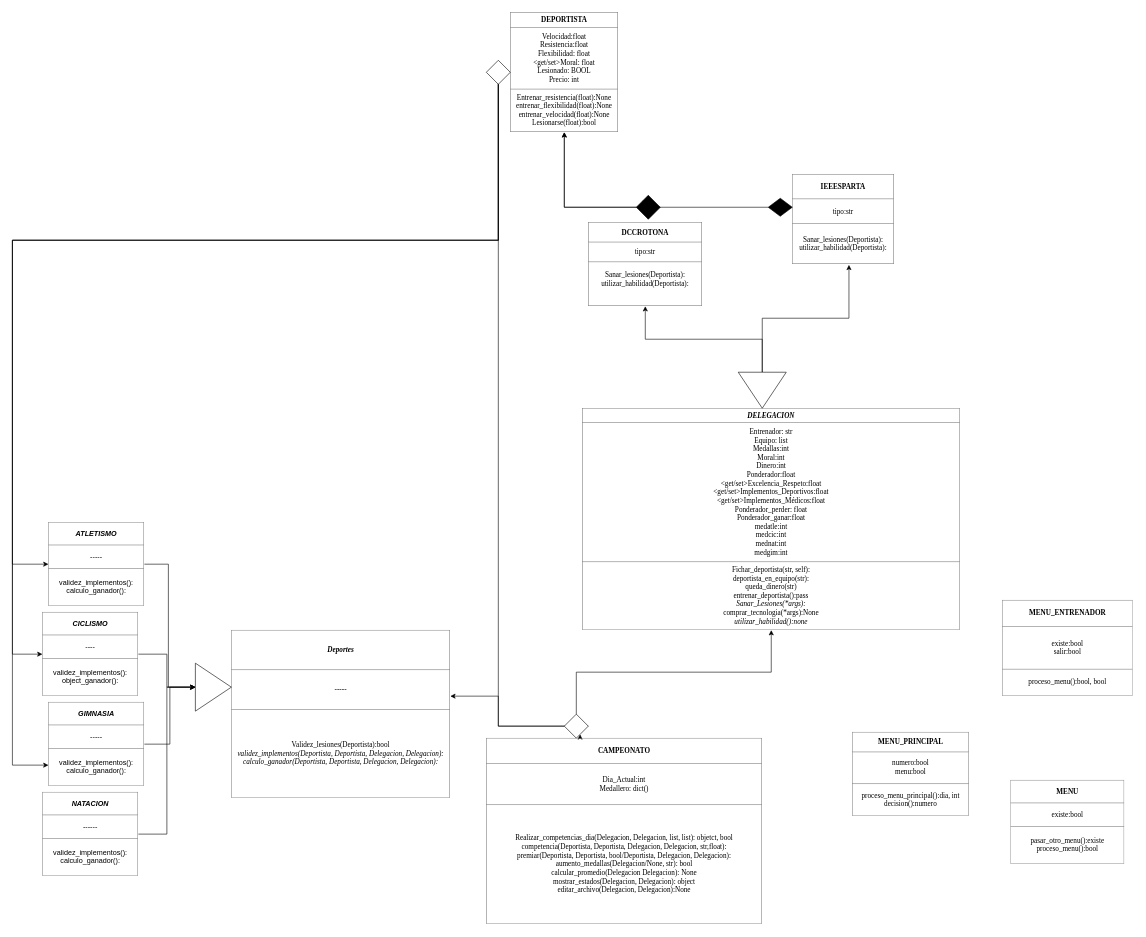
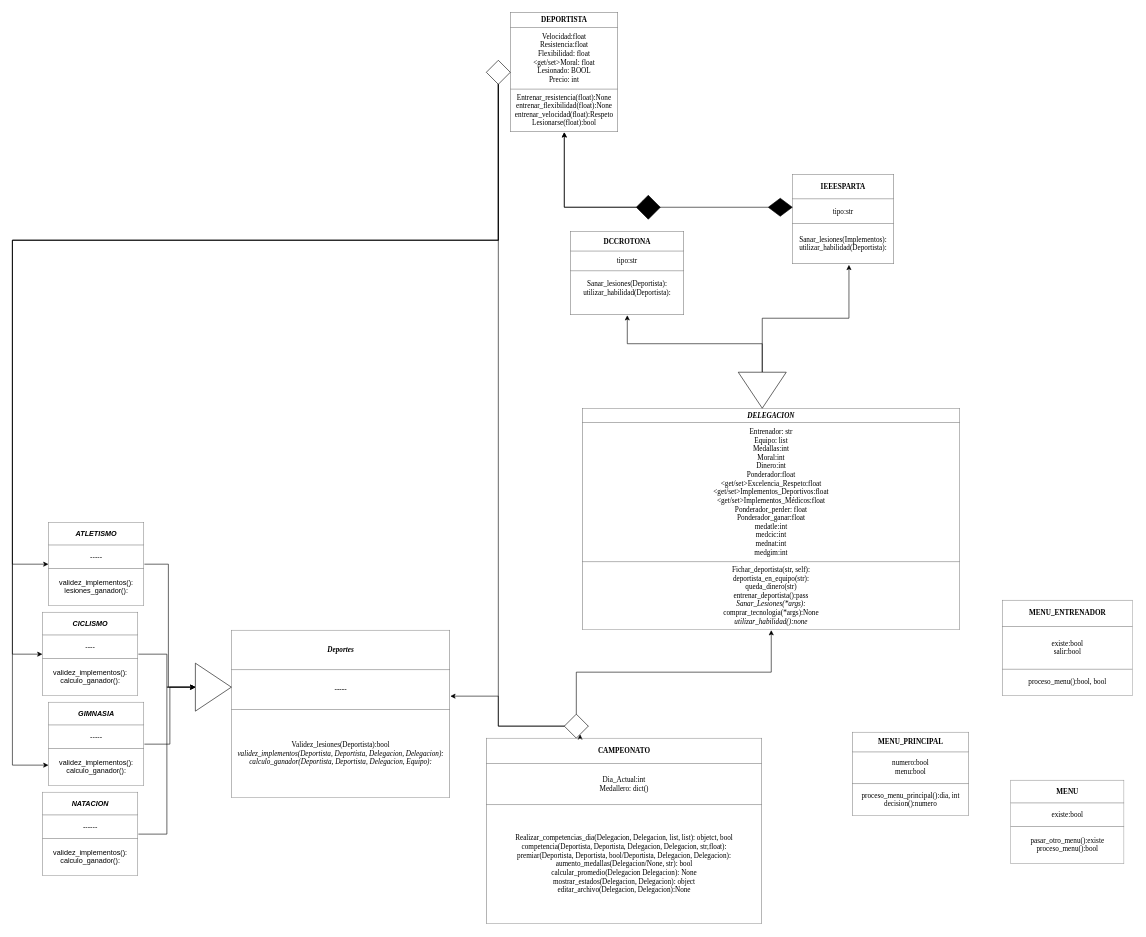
- <mxCell id="4" value="&lt;table style=&quot;width: 100% ; height: 100% ; border-collapse: collapse&quot; width=&quot;100%&quot; cellpadding=&quot;4&quot; border=&quot;1&quot;&gt;&lt;tbody&gt;&lt;tr&gt;&lt;th align=&quot;center&quot;&gt;DEPORTISTA&lt;br&gt;&lt;/th&gt;&lt;/tr&gt;&lt;tr&gt;&lt;td align=&quot;center&quot;&gt;Velocidad:float&lt;br&gt;Resistencia:float&lt;br&gt;Flexibilidad: float&lt;br&gt;&amp;lt;get/set&amp;gt;Moral: float&lt;br&gt;Lesionado: BOOL&lt;br&gt;Precio: int&lt;br&gt;&lt;/td&gt;&lt;/tr&gt;&lt;tr&gt;&lt;td align=&quot;center&quot;&gt;Entrenar_resistencia(float):None&lt;br&gt;entrenar_flexibilidad(float):None&lt;br&gt;entrenar_velocidad(float):None&lt;br&gt;Lesionarse(float):bool&lt;br&gt;&lt;/td&gt;&lt;/tr&gt;&lt;/tbody&gt;&lt;/table&gt;" style="text;html=1;strokeColor=none;fillColor=none;overflow=fill;fontFamily=Times New Roman;" parent="1" vertex="1"><mxGeometry x="850" y="20" width="180" height="200" as="geometry" /></mxCell>
+ <mxCell id="4" value="&lt;table style=&quot;width: 100% ; height: 100% ; border-collapse: collapse&quot; width=&quot;100%&quot; cellpadding=&quot;4&quot; border=&quot;1&quot;&gt;&lt;tbody&gt;&lt;tr&gt;&lt;th align=&quot;center&quot;&gt;DEPORTISTA&lt;br&gt;&lt;/th&gt;&lt;/tr&gt;&lt;tr&gt;&lt;td align=&quot;center&quot;&gt;Velocidad:float&lt;br&gt;Resistencia:float&lt;br&gt;Flexibilidad: float&lt;br&gt;&amp;lt;get/set&amp;gt;Moral: float&lt;br&gt;Lesionado: BOOL&lt;br&gt;Precio: int&lt;br&gt;&lt;/td&gt;&lt;/tr&gt;&lt;tr&gt;&lt;td align=&quot;center&quot;&gt;Entrenar_resistencia(float):None&lt;br&gt;entrenar_flexibilidad(float):None&lt;br&gt;entrenar_velocidad(float):Respeto&lt;br&gt;Lesionarse(float):bool&lt;br&gt;&lt;/td&gt;&lt;/tr&gt;&lt;/tbody&gt;&lt;/table&gt;" style="text;html=1;strokeColor=none;fillColor=none;overflow=fill;fontFamily=Times New Roman;" parent="1" vertex="1"><mxGeometry x="850" y="20" width="180" height="200" as="geometry" /></mxCell>
- <mxCell id="17" value="&lt;table style=&quot;width: 100% ; height: 100% ; border-collapse: collapse&quot; width=&quot;100%&quot; cellpadding=&quot;4&quot; border=&quot;1&quot;&gt;&lt;tbody&gt;&lt;tr&gt;&lt;th align=&quot;center&quot;&gt;&lt;b&gt;IEEESPARTA&lt;/b&gt;&lt;/th&gt;&lt;/tr&gt;&lt;tr&gt;&lt;td align=&quot;center&quot;&gt;tipo:str&lt;br&gt;&lt;/td&gt;&lt;/tr&gt;&lt;tr&gt;&lt;td align=&quot;center&quot;&gt;Sanar_lesiones(Deportista):&lt;br&gt;utilizar_habilidad(Deportista):&lt;/td&gt;&lt;/tr&gt;&lt;/tbody&gt;&lt;/table&gt;" style="text;html=1;strokeColor=none;fillColor=none;overflow=fill;fontFamily=Times New Roman;align=left;" parent="1" vertex="1"><mxGeometry x="1320" y="290" width="170" height="150" as="geometry" /></mxCell>
+ <mxCell id="17" value="&lt;table style=&quot;width: 100% ; height: 100% ; border-collapse: collapse&quot; width=&quot;100%&quot; cellpadding=&quot;4&quot; border=&quot;1&quot;&gt;&lt;tbody&gt;&lt;tr&gt;&lt;th align=&quot;center&quot;&gt;&lt;b&gt;IEEESPARTA&lt;/b&gt;&lt;/th&gt;&lt;/tr&gt;&lt;tr&gt;&lt;td align=&quot;center&quot;&gt;tipo:str&lt;br&gt;&lt;/td&gt;&lt;/tr&gt;&lt;tr&gt;&lt;td align=&quot;center&quot;&gt;Sanar_lesiones(Implementos):&lt;br&gt;utilizar_habilidad(Deportista):&lt;/td&gt;&lt;/tr&gt;&lt;/tbody&gt;&lt;/table&gt;" style="text;html=1;strokeColor=none;fillColor=none;overflow=fill;fontFamily=Times New Roman;align=left;" parent="1" vertex="1"><mxGeometry x="1320" y="290" width="170" height="150" as="geometry" /></mxCell>
- <mxCell id="16" value="&lt;table style=&quot;width: 100% ; height: 100% ; border-collapse: collapse&quot; width=&quot;100%&quot; cellpadding=&quot;4&quot; border=&quot;1&quot;&gt;&lt;tbody&gt;&lt;tr&gt;&lt;th align=&quot;center&quot;&gt;DCCROTONA&lt;br&gt;&lt;/th&gt;&lt;/tr&gt;&lt;tr&gt;&lt;td align=&quot;center&quot;&gt;tipo:str&lt;br&gt;&lt;/td&gt;&lt;/tr&gt;&lt;tr&gt;&lt;td align=&quot;center&quot;&gt;Sanar_lesiones(Deportista):&lt;br&gt;utilizar_habilidad(Deportista):&lt;br&gt;&amp;nbsp;&lt;br&gt;&lt;/td&gt;&lt;/tr&gt;&lt;/tbody&gt;&lt;/table&gt;" style="text;html=1;strokeColor=none;fillColor=none;overflow=fill;fontFamily=Times New Roman;align=left;" parent="1" vertex="1"><mxGeometry x="980" y="370" width="190" height="140" as="geometry" /></mxCell>
+ <mxCell id="16" value="&lt;table style=&quot;width: 100% ; height: 100% ; border-collapse: collapse&quot; width=&quot;100%&quot; cellpadding=&quot;4&quot; border=&quot;1&quot;&gt;&lt;tbody&gt;&lt;tr&gt;&lt;th align=&quot;center&quot;&gt;DCCROTONA&lt;br&gt;&lt;/th&gt;&lt;/tr&gt;&lt;tr&gt;&lt;td align=&quot;center&quot;&gt;tipo:str&lt;br&gt;&lt;/td&gt;&lt;/tr&gt;&lt;tr&gt;&lt;td align=&quot;center&quot;&gt;Sanar_lesiones(Deportista):&lt;br&gt;utilizar_habilidad(Deportista):&lt;br&gt;&amp;nbsp;&lt;br&gt;&lt;/td&gt;&lt;/tr&gt;&lt;/tbody&gt;&lt;/table&gt;" style="text;html=1;strokeColor=none;fillColor=none;overflow=fill;fontFamily=Times New Roman;align=left;" parent="1" vertex="1"><mxGeometry x="950" y="385" width="190" height="140" as="geometry" /></mxCell>
- <mxCell id="13" value="&lt;table style=&quot;width: 100% ; height: 100% ; border-collapse: collapse&quot; width=&quot;100%&quot; cellpadding=&quot;4&quot; border=&quot;1&quot;&gt;&lt;tbody&gt;&lt;tr&gt;&lt;th align=&quot;center&quot;&gt;&lt;i&gt;ATLETISMO&lt;/i&gt;&lt;/th&gt;&lt;/tr&gt;&lt;tr&gt;&lt;td align=&quot;center&quot;&gt;-----&lt;br&gt;&lt;/td&gt;&lt;/tr&gt;&lt;tr&gt;&lt;td align=&quot;center&quot;&gt;validez_implementos():&lt;br&gt;calculo_ganador():&lt;/td&gt;&lt;/tr&gt;&lt;/tbody&gt;&lt;/table&gt;" style="text;html=1;strokeColor=none;fillColor=none;overflow=fill;" parent="1" vertex="1"><mxGeometry x="80" y="870" width="160" height="140" as="geometry" /></mxCell>
+ <mxCell id="13" value="&lt;table style=&quot;width: 100% ; height: 100% ; border-collapse: collapse&quot; width=&quot;100%&quot; cellpadding=&quot;4&quot; border=&quot;1&quot;&gt;&lt;tbody&gt;&lt;tr&gt;&lt;th align=&quot;center&quot;&gt;&lt;i&gt;ATLETISMO&lt;/i&gt;&lt;/th&gt;&lt;/tr&gt;&lt;tr&gt;&lt;td align=&quot;center&quot;&gt;-----&lt;br&gt;&lt;/td&gt;&lt;/tr&gt;&lt;tr&gt;&lt;td align=&quot;center&quot;&gt;validez_implementos():&lt;br&gt;lesiones_ganador():&lt;/td&gt;&lt;/tr&gt;&lt;/tbody&gt;&lt;/table&gt;" style="text;html=1;strokeColor=none;fillColor=none;overflow=fill;" parent="1" vertex="1"><mxGeometry x="80" y="870" width="160" height="140" as="geometry" /></mxCell>
- <mxCell id="10" value="&lt;table style=&quot;width: 100% ; height: 100% ; border-collapse: collapse&quot; width=&quot;100%&quot; cellpadding=&quot;4&quot; border=&quot;1&quot;&gt;&lt;tbody&gt;&lt;tr&gt;&lt;th align=&quot;center&quot;&gt;&lt;i&gt;CICLISMO&lt;/i&gt;&lt;/th&gt;&lt;/tr&gt;&lt;tr&gt;&lt;td align=&quot;center&quot;&gt;----&lt;br&gt;&lt;/td&gt;&lt;/tr&gt;&lt;tr&gt;&lt;td align=&quot;center&quot;&gt;validez_implementos():&lt;br&gt;object_ganador():&lt;/td&gt;&lt;/tr&gt;&lt;/tbody&gt;&lt;/table&gt;" style="text;html=1;strokeColor=none;fillColor=none;overflow=fill;" parent="1" vertex="1"><mxGeometry x="70" y="1020" width="160" height="140" as="geometry" /></mxCell>
+ <mxCell id="10" value="&lt;table style=&quot;width: 100% ; height: 100% ; border-collapse: collapse&quot; width=&quot;100%&quot; cellpadding=&quot;4&quot; border=&quot;1&quot;&gt;&lt;tbody&gt;&lt;tr&gt;&lt;th align=&quot;center&quot;&gt;&lt;i&gt;CICLISMO&lt;/i&gt;&lt;/th&gt;&lt;/tr&gt;&lt;tr&gt;&lt;td align=&quot;center&quot;&gt;----&lt;br&gt;&lt;/td&gt;&lt;/tr&gt;&lt;tr&gt;&lt;td align=&quot;center&quot;&gt;validez_implementos():&lt;br&gt;calculo_ganador():&lt;/td&gt;&lt;/tr&gt;&lt;/tbody&gt;&lt;/table&gt;" style="text;html=1;strokeColor=none;fillColor=none;overflow=fill;" parent="1" vertex="1"><mxGeometry x="70" y="1020" width="160" height="140" as="geometry" /></mxCell>
- <mxCell id="3" value="&lt;table style=&quot;width: 100% ; height: 100% ; border-collapse: collapse&quot; width=&quot;100%&quot; cellpadding=&quot;4&quot; border=&quot;1&quot;&gt;&lt;tbody&gt;&lt;tr&gt;&lt;th align=&quot;center&quot;&gt;&lt;i&gt;Deportes&lt;/i&gt;&lt;br&gt;&lt;/th&gt;&lt;/tr&gt;&lt;tr&gt;&lt;td align=&quot;center&quot;&gt;-----&lt;br&gt;&lt;/td&gt;&lt;/tr&gt;&lt;tr&gt;&lt;td align=&quot;center&quot;&gt;Validez_lesiones(Deportista):bool&lt;br&gt;&lt;i&gt;validez_implementos(&lt;/i&gt;&lt;i&gt;Deportista, Deportista, Delegacion, Delegacion):&lt;br&gt;calculo_ganador(&lt;/i&gt;&lt;i&gt;Deportista, Deportista, Delegacion, Delegacion):&lt;br&gt;&lt;/i&gt;&lt;/td&gt;&lt;/tr&gt;&lt;/tbody&gt;&lt;/table&gt;" style="text;html=1;strokeColor=none;fillColor=none;overflow=fill;fontFamily=Times New Roman;" parent="1" vertex="1"><mxGeometry x="385" y="1050" width="365" height="280" as="geometry" /></mxCell>
+ <mxCell id="3" value="&lt;table style=&quot;width: 100% ; height: 100% ; border-collapse: collapse&quot; width=&quot;100%&quot; cellpadding=&quot;4&quot; border=&quot;1&quot;&gt;&lt;tbody&gt;&lt;tr&gt;&lt;th align=&quot;center&quot;&gt;&lt;i&gt;Deportes&lt;/i&gt;&lt;br&gt;&lt;/th&gt;&lt;/tr&gt;&lt;tr&gt;&lt;td align=&quot;center&quot;&gt;-----&lt;br&gt;&lt;/td&gt;&lt;/tr&gt;&lt;tr&gt;&lt;td align=&quot;center&quot;&gt;Validez_lesiones(Deportista):bool&lt;br&gt;&lt;i&gt;validez_implementos(&lt;/i&gt;&lt;i&gt;Deportista, Deportista, Delegacion, Delegacion):&lt;br&gt;calculo_ganador(&lt;/i&gt;&lt;i&gt;Deportista, Deportista, Delegacion, Equipo):&lt;br&gt;&lt;/i&gt;&lt;/td&gt;&lt;/tr&gt;&lt;/tbody&gt;&lt;/table&gt;" style="text;html=1;strokeColor=none;fillColor=none;overflow=fill;fontFamily=Times New Roman;" parent="1" vertex="1"><mxGeometry x="385" y="1050" width="365" height="280" as="geometry" /></mxCell>
